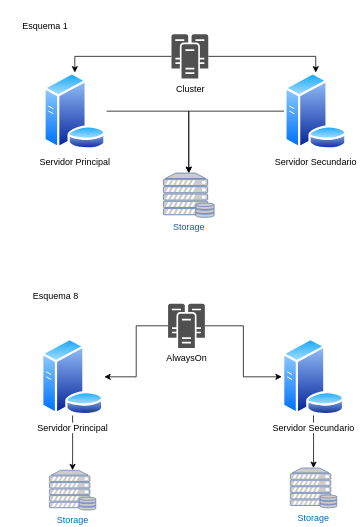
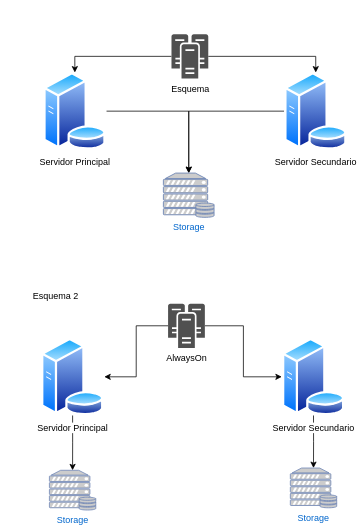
- <mxCell id="19" value="Esquema 1" style="text;html=1;strokeColor=none;fillColor=none;align=center;verticalAlign=middle;whiteSpace=wrap;rounded=0;" vertex="1" parent="1"><mxGeometry x="20" y="20" width="80" height="30" as="geometry" /></mxCell>
- <mxCell id="9" value="Cluster" style="sketch=0;pointerEvents=1;shadow=0;dashed=0;html=1;strokeColor=none;fillColor=#505050;labelPosition=center;verticalLabelPosition=bottom;verticalAlign=top;outlineConnect=0;align=center;shape=mxgraph.office.servers.cluster_server;" vertex="1" parent="1"><mxGeometry x="228" y="45" width="49" height="59" as="geometry" /></mxCell>
+ <mxCell id="9" value="Esquema" style="sketch=0;pointerEvents=1;shadow=0;dashed=0;html=1;strokeColor=none;fillColor=#505050;labelPosition=center;verticalLabelPosition=bottom;verticalAlign=top;outlineConnect=0;align=center;shape=mxgraph.office.servers.cluster_server;" vertex="1" parent="1"><mxGeometry x="228" y="45" width="49" height="59" as="geometry" /></mxCell>
- <mxCell id="20" value="Esquema 8" style="text;html=1;strokeColor=none;fillColor=none;align=center;verticalAlign=middle;whiteSpace=wrap;rounded=0;" vertex="1" parent="1"><mxGeometry x="34" y="379" width="80" height="30" as="geometry" /></mxCell>
+ <mxCell id="20" value="Esquema 2" style="text;html=1;strokeColor=none;fillColor=none;align=center;verticalAlign=middle;whiteSpace=wrap;rounded=0;" vertex="1" parent="1"><mxGeometry x="34" y="379" width="80" height="30" as="geometry" /></mxCell>
